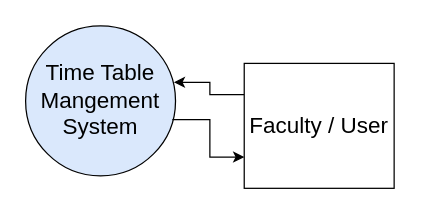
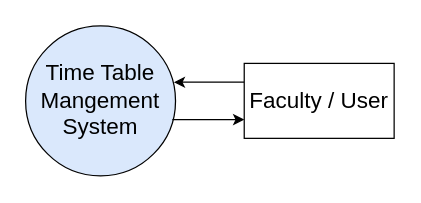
- <mxCell id="4" value="&lt;font style=&quot;font-size: 18px;&quot;&gt;Faculty / User&lt;/font&gt;" style="rounded=0;whiteSpace=wrap;html=1;" parent="1" vertex="1"><mxGeometry x="195" y="50" width="120" height="100" as="geometry" /></mxCell>
+ <mxCell id="4" value="&lt;font style=&quot;font-size: 18px;&quot;&gt;Faculty / User&lt;/font&gt;" style="rounded=0;whiteSpace=wrap;html=1;" parent="1" vertex="1"><mxGeometry x="195" y="50" width="120" height="60" as="geometry" /></mxCell>
